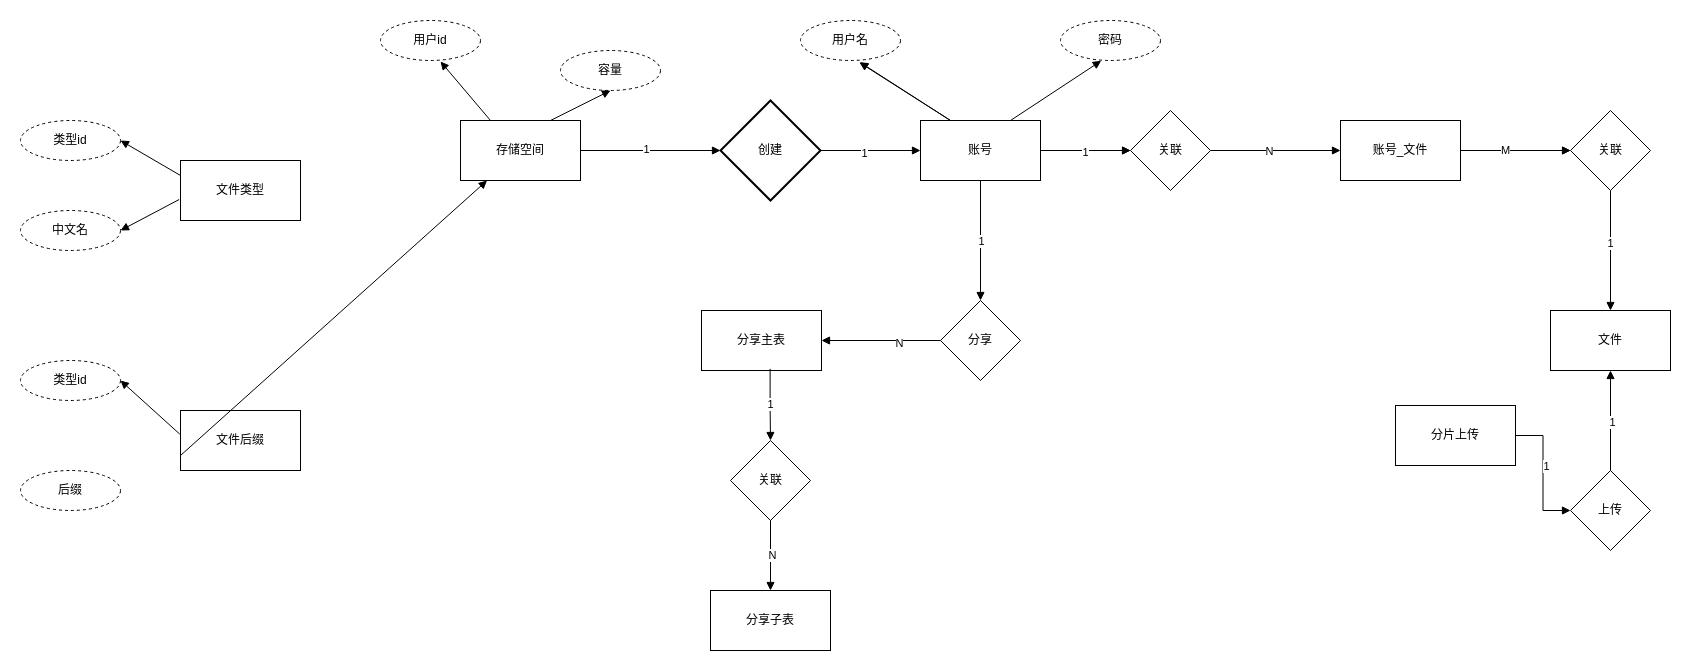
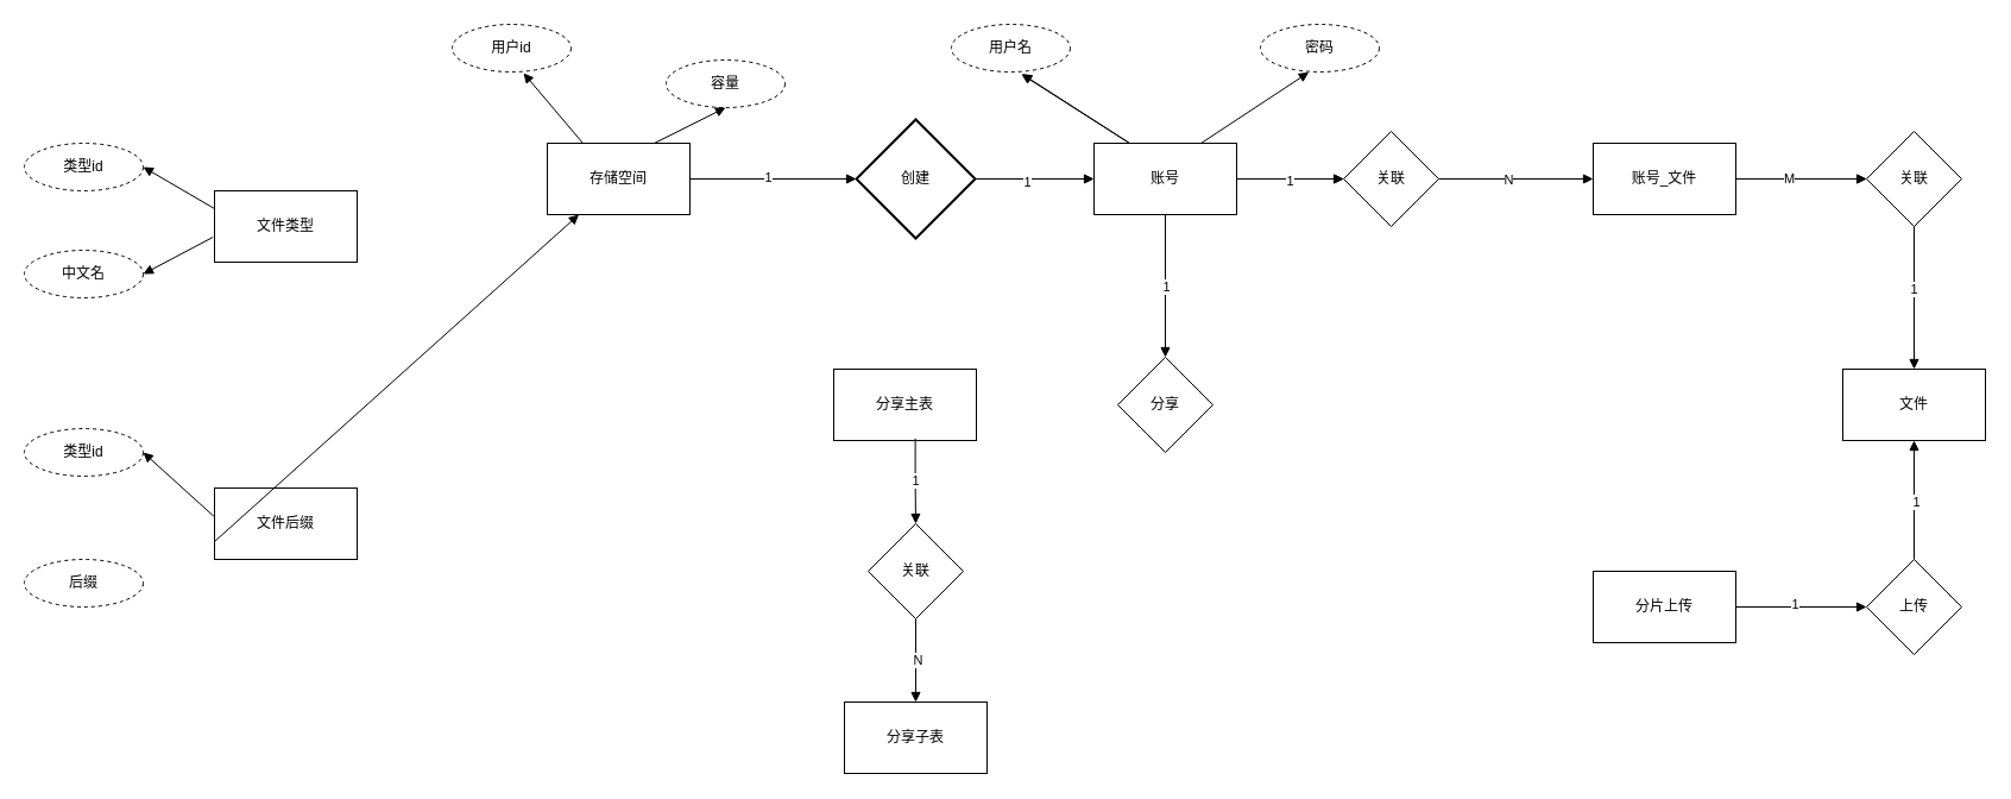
- <mxCell id="47" value="" style="endArrow=block;endFill=1;html=1;edgeStyle=orthogonalEdgeStyle;align=left;verticalAlign=top;rounded=0;entryX=1;entryY=0.5;entryDx=0;entryDy=0;" edge="1" parent="1" source="43" target="46"><mxGeometry x="-1" relative="1" as="geometry"><mxPoint x="780" y="470" as="sourcePoint" /><mxPoint x="940" y="470" as="targetPoint" /></mxGeometry></mxCell>
- <mxCell id="48" value="N" style="edgeLabel;html=1;align=center;verticalAlign=middle;resizable=0;points=[];" vertex="1" connectable="0" parent="47"><mxGeometry x="-0.291" y="2" relative="1" as="geometry"><mxPoint as="offset" /></mxGeometry></mxCell>
- <mxCell id="40" value="分片上传" style="rounded=0;whiteSpace=wrap;html=1;" vertex="1" parent="1"><mxGeometry x="1395" y="405" width="120" height="60" as="geometry" /></mxCell>
+ <mxCell id="40" value="分片上传" style="rounded=0;whiteSpace=wrap;html=1;" vertex="1" parent="1"><mxGeometry x="1340" y="480" width="120" height="60" as="geometry" /></mxCell>
